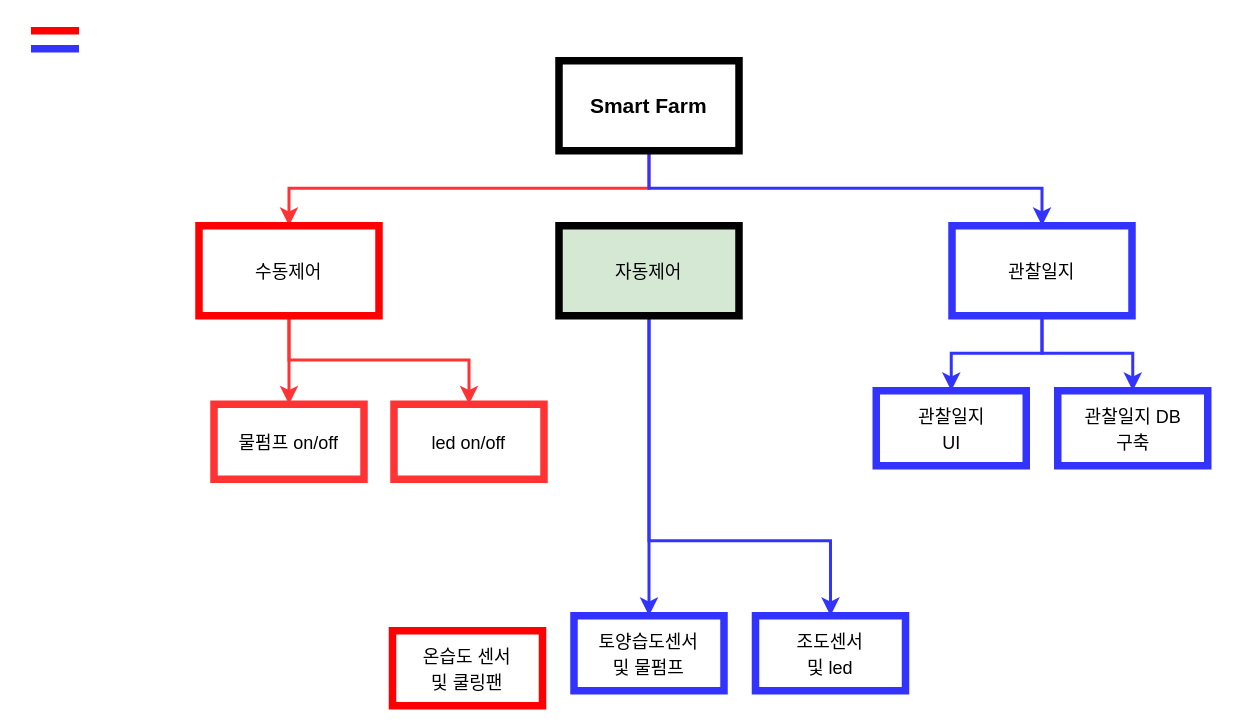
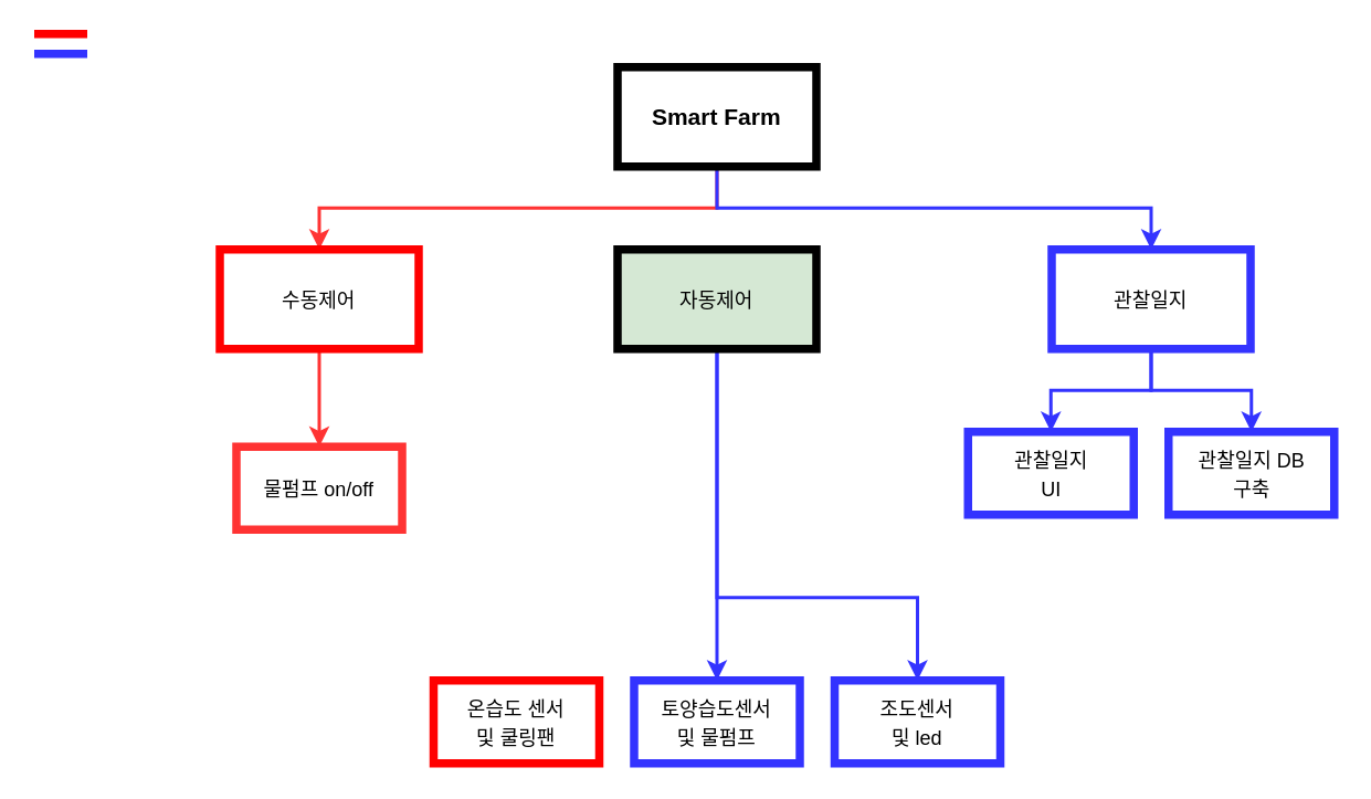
- <mxCell id="6" style="edgeStyle=orthogonalEdgeStyle;rounded=0;orthogonalLoop=1;jettySize=auto;html=1;exitX=0.5;exitY=1;exitDx=0;exitDy=0;entryX=0.5;entryY=0;entryDx=0;entryDy=0;fontSize=12;strokeColor=#FF3333;strokeWidth=2;" edge="1" parent="1" source="7" target="15"><mxGeometry relative="1" as="geometry" /></mxCell>
- <mxCell id="15" value="&lt;span style=&quot;font-size: 12px;&quot;&gt;led on/off&lt;/span&gt;" style="rounded=0;whiteSpace=wrap;html=1;fontSize=14;strokeWidth=5;strokeColor=#FF3333;" vertex="1" parent="1"><mxGeometry x="262" y="269" width="100" height="50" as="geometry" /></mxCell>
- <mxCell id="16" value="&lt;font style=&quot;font-size: 12px;&quot;&gt;온습도 센서&lt;br&gt;및 쿨링팬&lt;br&gt;&lt;/font&gt;" style="rounded=0;whiteSpace=wrap;html=1;fontSize=14;strokeWidth=5;strokeColor=#FF0000;" vertex="1" parent="1"><mxGeometry x="261" y="420" width="100" height="50" as="geometry" /></mxCell>
+ <mxCell id="16" value="&lt;font style=&quot;font-size: 12px;&quot;&gt;온습도 센서&lt;br&gt;및 쿨링팬&lt;br&gt;&lt;/font&gt;" style="rounded=0;whiteSpace=wrap;html=1;fontSize=14;strokeWidth=5;strokeColor=#FF0000;" vertex="1" parent="1"><mxGeometry x="261" y="410" width="100" height="50" as="geometry" /></mxCell>
